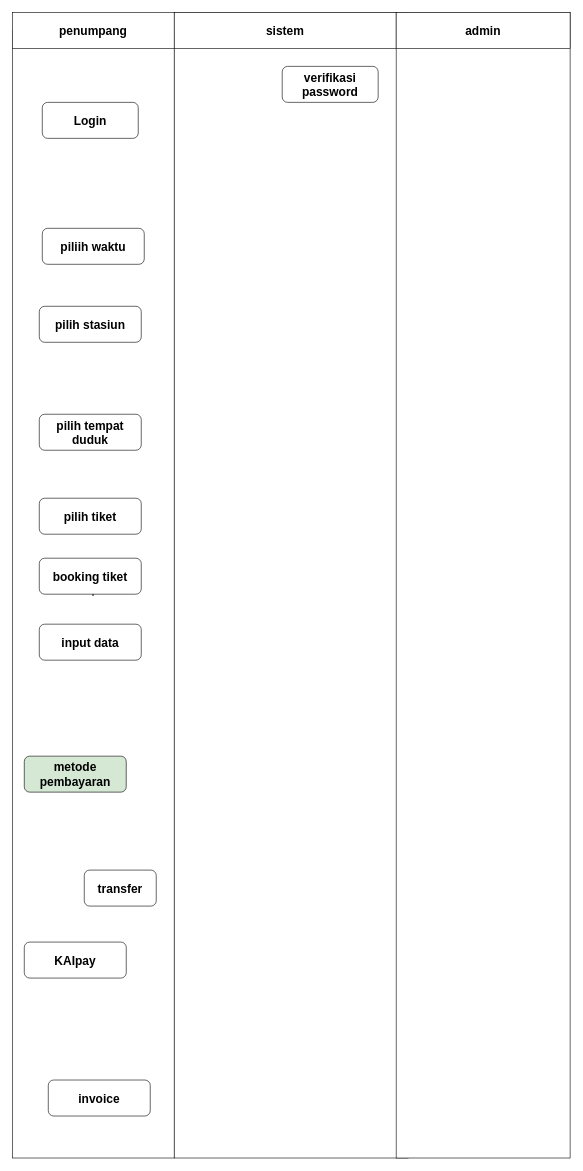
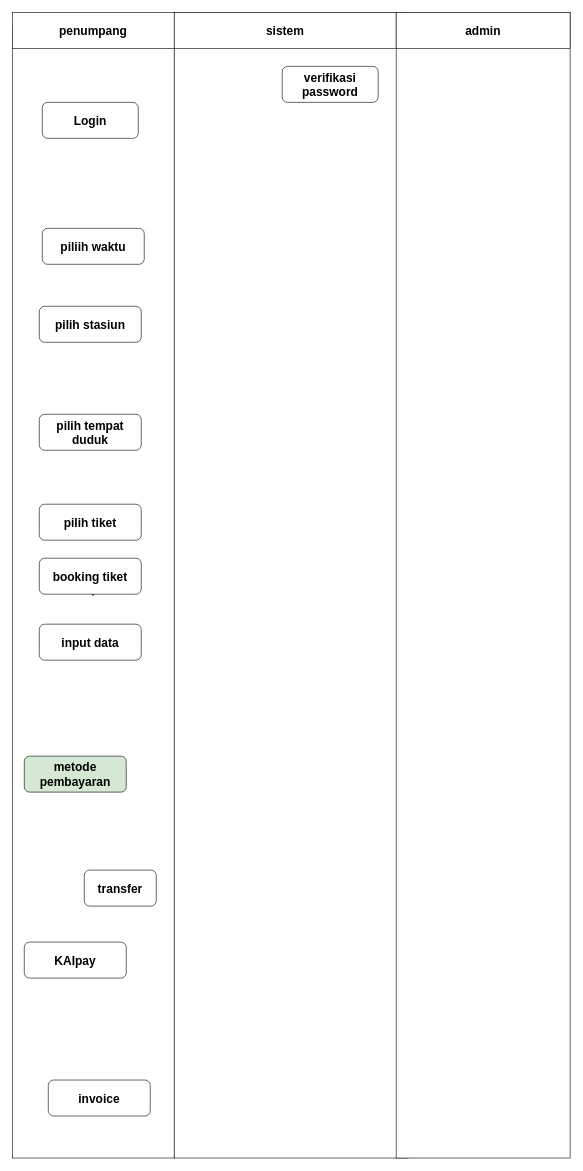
- <mxCell id="9" value="pilih tiket" style="rounded=1;whiteSpace=wrap;html=1;fontSize=20;fontStyle=1" vertex="1" parent="1"><mxGeometry x="65" y="830" width="170" height="60" as="geometry" /></mxCell>
+ <mxCell id="9" value="pilih tiket" style="rounded=1;whiteSpace=wrap;html=1;fontSize=20;fontStyle=1" vertex="1" parent="1"><mxGeometry x="65" y="840" width="170" height="60" as="geometry" /></mxCell>
